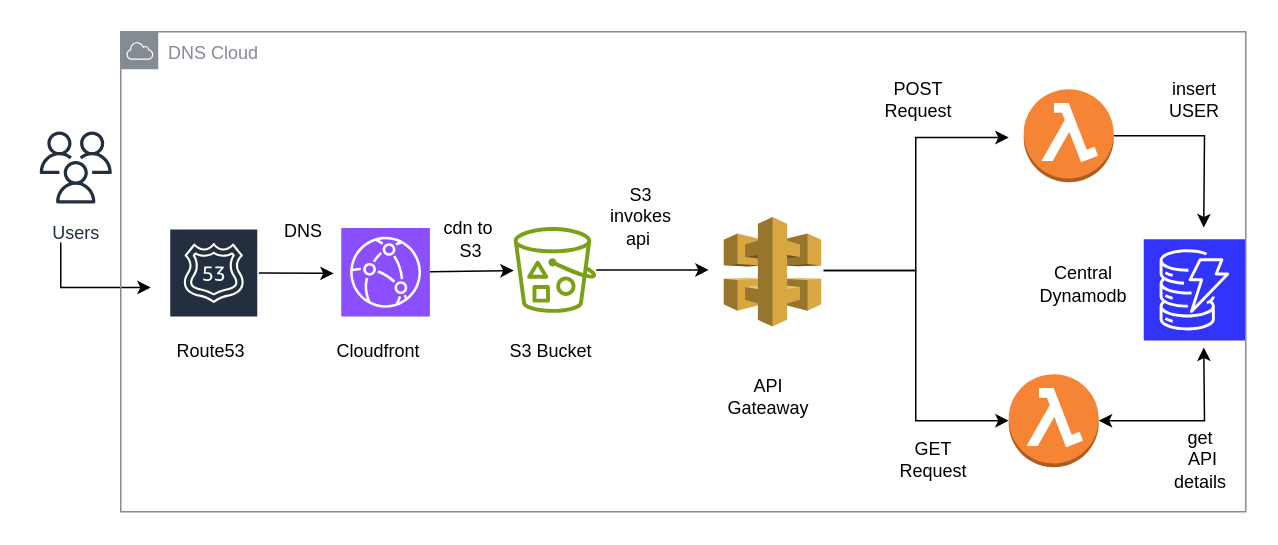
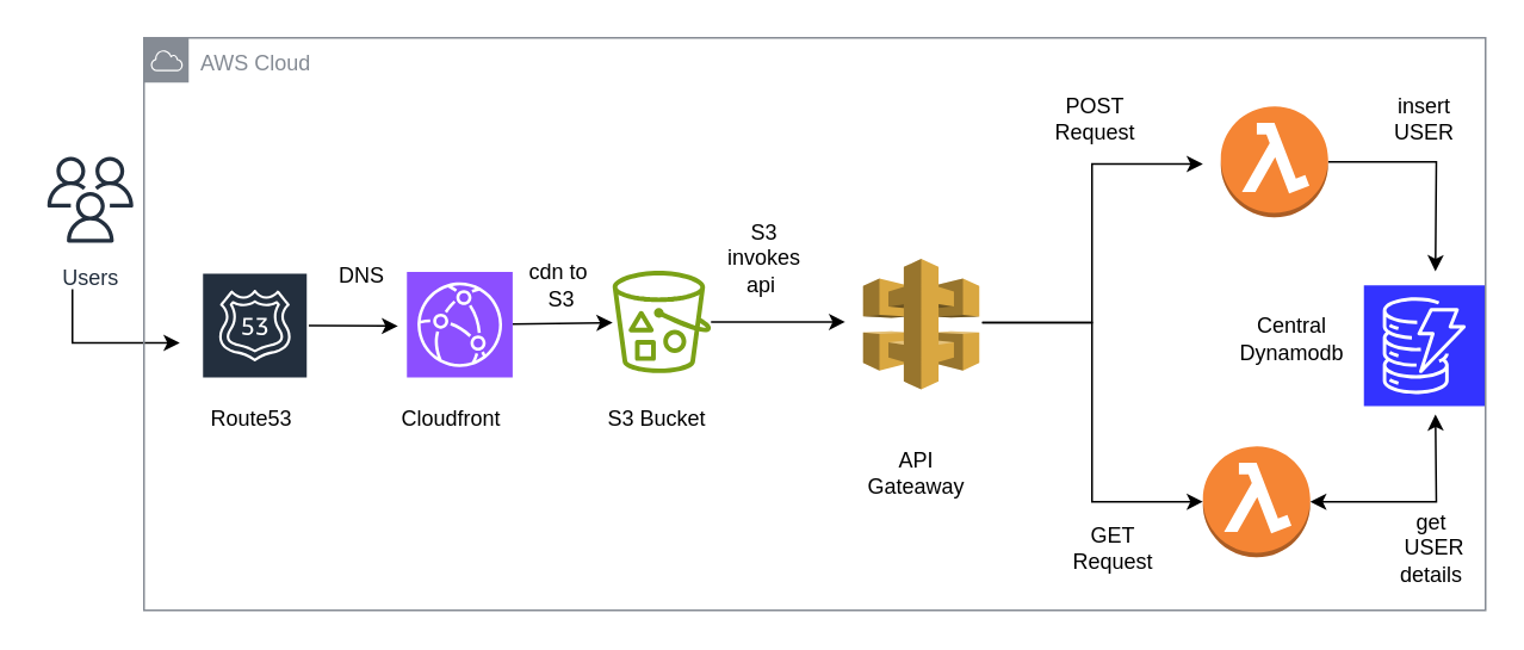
- <mxCell id="30" value="DNS Cloud" style="sketch=0;outlineConnect=0;gradientColor=none;html=1;whiteSpace=wrap;fontSize=12;fontStyle=0;shape=mxgraph.aws4.group;grIcon=mxgraph.aws4.group_aws_cloud;strokeColor=#858B94;fillColor=none;verticalAlign=top;align=left;spacingLeft=30;fontColor=#858B94;dashed=0;" vertex="1" parent="1"><mxGeometry x="80" y="20.55" width="750" height="320" as="geometry" /></mxCell>
+ <mxCell id="30" value="AWS Cloud" style="sketch=0;outlineConnect=0;gradientColor=none;html=1;whiteSpace=wrap;fontSize=12;fontStyle=0;shape=mxgraph.aws4.group;grIcon=mxgraph.aws4.group_aws_cloud;strokeColor=#858B94;fillColor=none;verticalAlign=top;align=left;spacingLeft=30;fontColor=#858B94;dashed=0;" vertex="1" parent="1"><mxGeometry x="80" y="20.55" width="750" height="320" as="geometry" /></mxCell>
- <mxCell id="27" value="get&lt;div&gt;&amp;nbsp;API details&lt;/div&gt;" style="text;strokeColor=none;align=center;fillColor=none;html=1;verticalAlign=middle;whiteSpace=wrap;rounded=0;" vertex="1" parent="1"><mxGeometry x="769.6" y="291" width="60" height="30" as="geometry" /></mxCell>
+ <mxCell id="27" value="get&lt;div&gt;&amp;nbsp;USER details&lt;/div&gt;" style="text;strokeColor=none;align=center;fillColor=none;html=1;verticalAlign=middle;whiteSpace=wrap;rounded=0;" vertex="1" parent="1"><mxGeometry x="769.6" y="291" width="60" height="30" as="geometry" /></mxCell>
